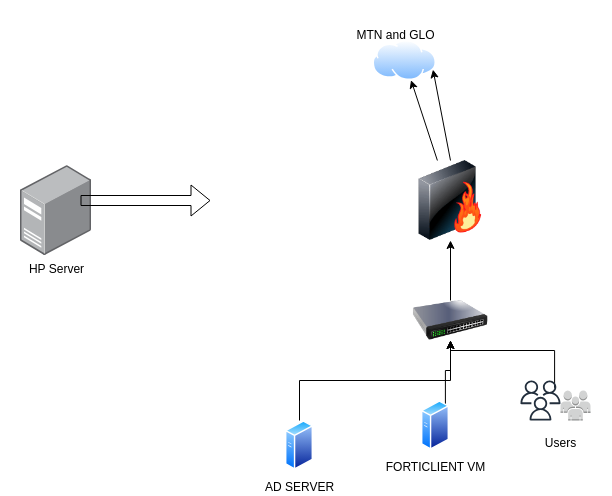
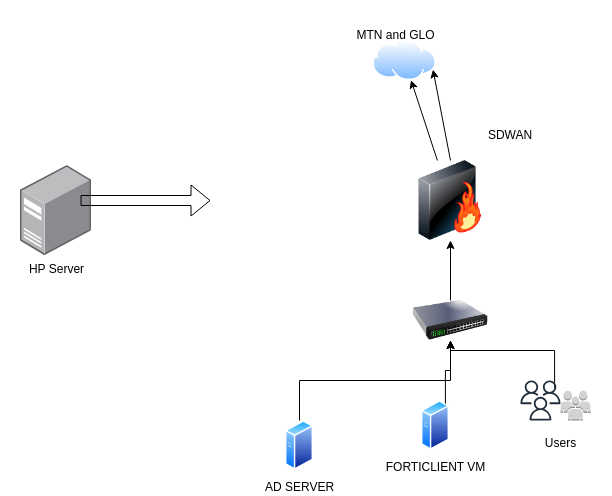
+ <mxCell id="17" value="SDWAN&lt;br&gt;" style="text;html=1;strokeColor=none;fillColor=none;align=center;verticalAlign=middle;whiteSpace=wrap;rounded=0;" vertex="1" parent="1"><mxGeometry x="480" y="120" width="60" height="30" as="geometry" /></mxCell>
